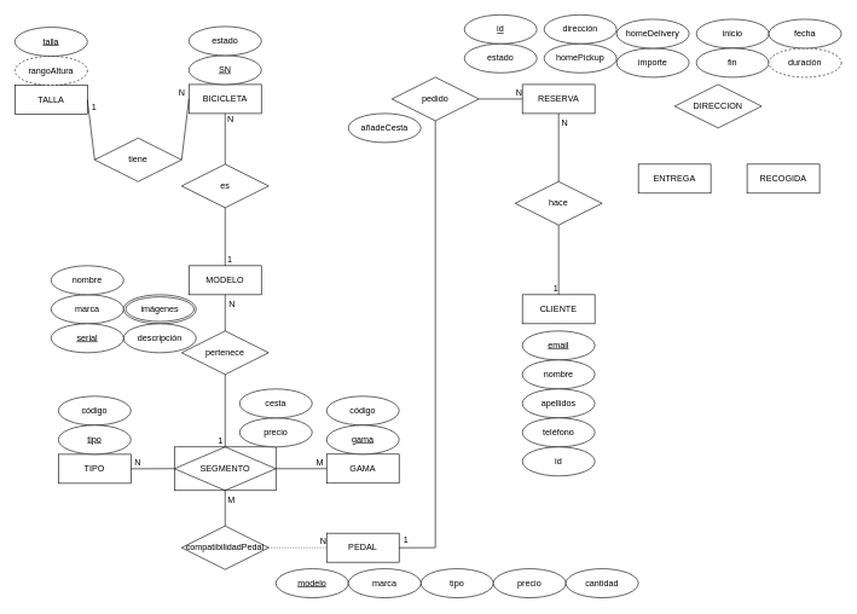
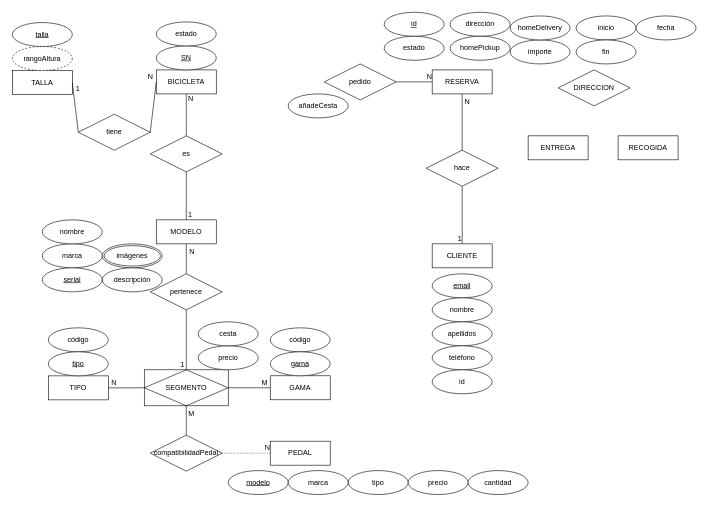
- <mxCell id="59" value="duración" style="ellipse;whiteSpace=wrap;html=1;align=center;dashed=1;" parent="1" vertex="1"><mxGeometry x="1060" y="66.08" width="100" height="40" as="geometry" /></mxCell>
- <mxCell id="74" value="" style="endArrow=none;html=1;rounded=0;exitX=0.5;exitY=1;exitDx=0;exitDy=0;entryX=1;entryY=0.5;entryDx=0;entryDy=0;" parent="1" source="70" target="35" edge="1"><mxGeometry relative="1" as="geometry"><mxPoint x="630" y="226.08" as="sourcePoint" /><mxPoint x="640" y="976.08" as="targetPoint" /><Array as="points"><mxPoint x="600" y="755" /></Array></mxGeometry></mxCell>
- <mxCell id="75" value="1" style="resizable=0;html=1;align=right;verticalAlign=bottom;" parent="74" connectable="0" vertex="1"><mxGeometry x="1" relative="1" as="geometry"><mxPoint x="13" y="-2" as="offset" /></mxGeometry></mxCell>
